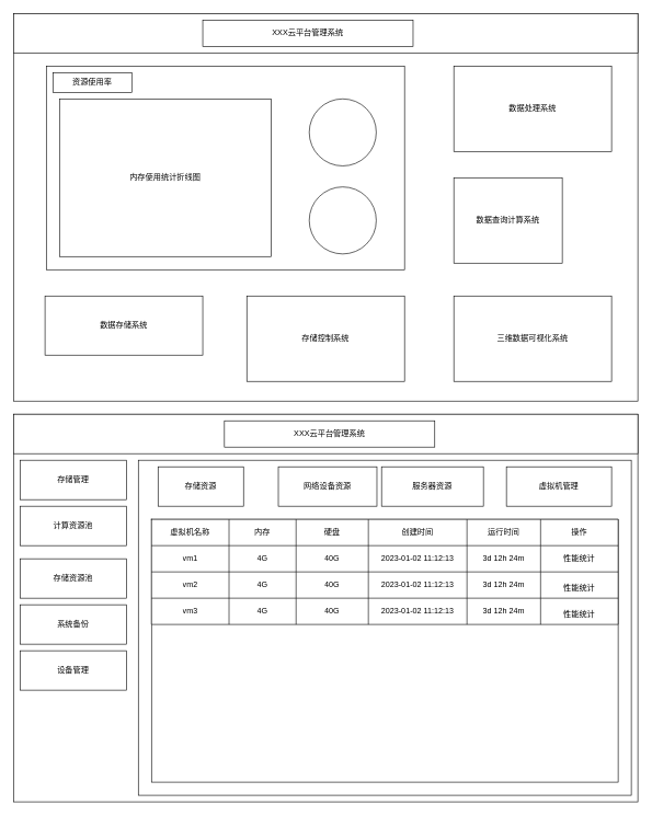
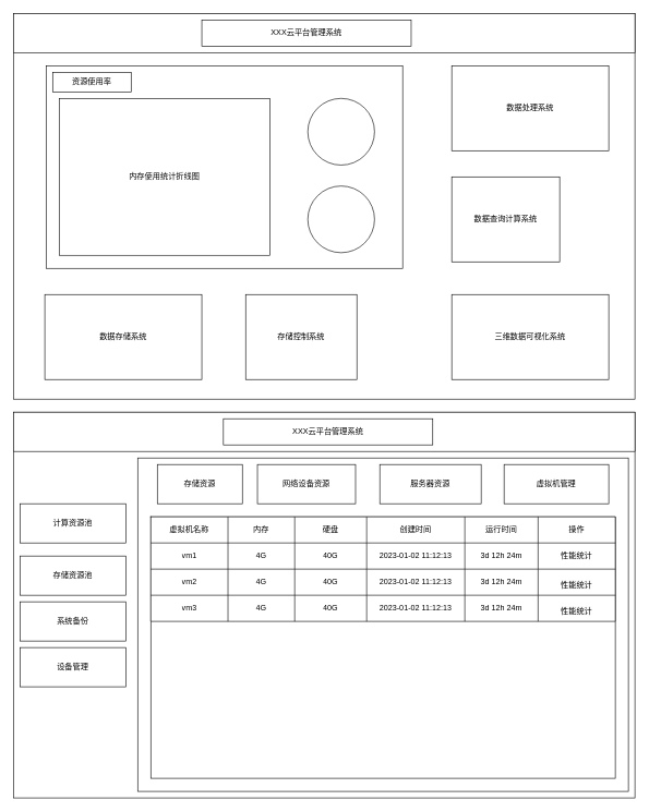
- <mxCell id="3" value="数据存储系统" style="rounded=0;whiteSpace=wrap;html=1;" vertex="1" parent="1"><mxGeometry x="68" y="450" width="240" height="90" as="geometry" /></mxCell>
+ <mxCell id="3" value="数据存储系统" style="rounded=0;whiteSpace=wrap;html=1;" vertex="1" parent="1"><mxGeometry x="68" y="450" width="240" height="130" as="geometry" /></mxCell>
- <mxCell id="7" value="存储控制系统" style="rounded=0;whiteSpace=wrap;html=1;" vertex="1" parent="1"><mxGeometry x="375" y="450" width="240" height="130" as="geometry" /></mxCell>
+ <mxCell id="7" value="存储控制系统" style="rounded=0;whiteSpace=wrap;html=1;" vertex="1" parent="1"><mxGeometry x="375" y="450" width="170" height="130" as="geometry" /></mxCell>
- <mxCell id="17" value="存储管理" style="rounded=0;whiteSpace=wrap;html=1;" vertex="1" parent="1"><mxGeometry x="30" y="700" width="162" height="60" as="geometry" /></mxCell>
- <mxCell id="24" value="网络设备资源" style="rounded=0;whiteSpace=wrap;html=1;" vertex="1" parent="1"><mxGeometry x="423" y="710" width="150" height="60" as="geometry" /></mxCell>
+ <mxCell id="24" value="网络设备资源" style="rounded=0;whiteSpace=wrap;html=1;" vertex="1" parent="1"><mxGeometry x="393" y="710" width="150" height="60" as="geometry" /></mxCell>
